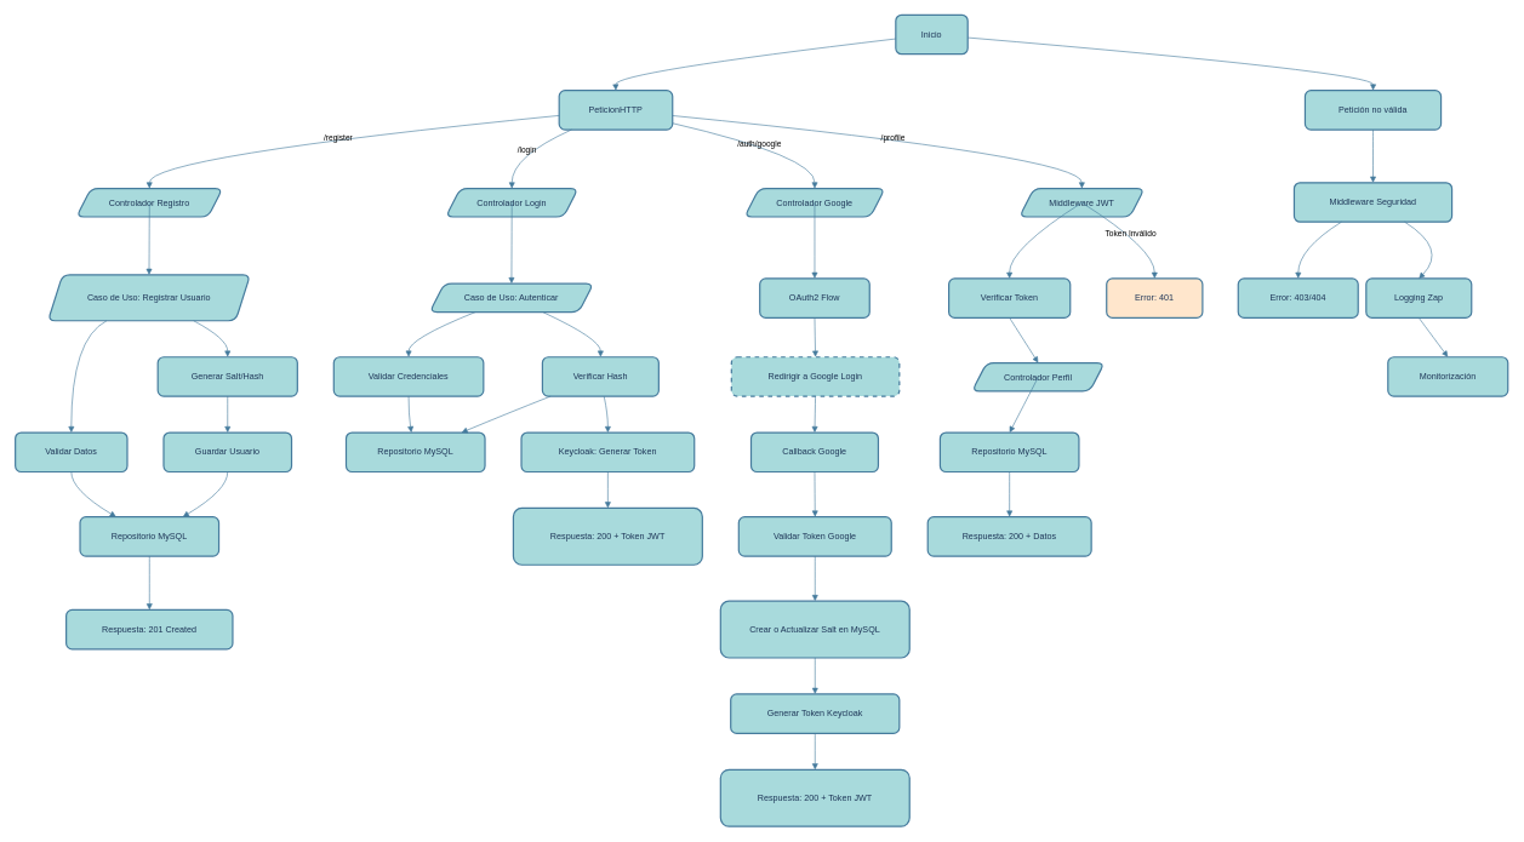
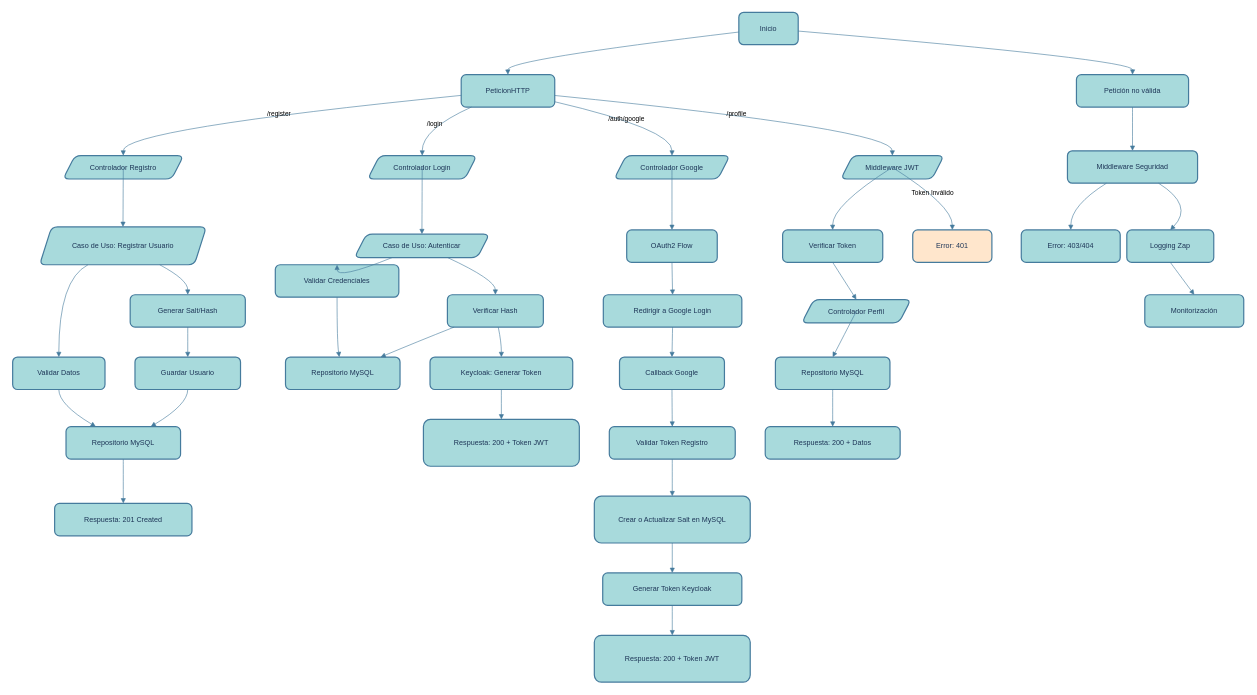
- <mxCell id="13" value="Validar Credenciales" style="whiteSpace=wrap;strokeWidth=2;rounded=1;labelBackgroundColor=none;fillColor=#A8DADC;strokeColor=#457B9D;fontColor=#1D3557;" vertex="1" parent="1"><mxGeometry x="458" y="491" width="206" height="54" as="geometry" /></mxCell>
+ <mxCell id="13" value="Validar Credenciales" style="whiteSpace=wrap;strokeWidth=2;rounded=1;labelBackgroundColor=none;fillColor=#A8DADC;strokeColor=#457B9D;fontColor=#1D3557;" vertex="1" parent="1"><mxGeometry x="458" y="441" width="206" height="54" as="geometry" /></mxCell>
- <mxCell id="20" value="Redirigir a Google Login" style="whiteSpace=wrap;strokeWidth=2;rounded=1;labelBackgroundColor=none;fillColor=#A8DADC;strokeColor=#457B9D;fontColor=#1D3557;dashed=1;" vertex="1" parent="1"><mxGeometry x="1005" y="491" width="231" height="54" as="geometry" /></mxCell>
+ <mxCell id="20" value="Redirigir a Google Login" style="whiteSpace=wrap;strokeWidth=2;rounded=1;labelBackgroundColor=none;fillColor=#A8DADC;strokeColor=#457B9D;fontColor=#1D3557;" vertex="1" parent="1"><mxGeometry x="1005" y="491" width="231" height="54" as="geometry" /></mxCell>
- <mxCell id="22" value="Validar Token Google" style="whiteSpace=wrap;strokeWidth=2;rounded=1;labelBackgroundColor=none;fillColor=#A8DADC;strokeColor=#457B9D;fontColor=#1D3557;" vertex="1" parent="1"><mxGeometry x="1015" y="711" width="210" height="54" as="geometry" /></mxCell>
+ <mxCell id="22" value="Validar Token Registro" style="whiteSpace=wrap;strokeWidth=2;rounded=1;labelBackgroundColor=none;fillColor=#A8DADC;strokeColor=#457B9D;fontColor=#1D3557;" vertex="1" parent="1"><mxGeometry x="1015" y="711" width="210" height="54" as="geometry" /></mxCell>
